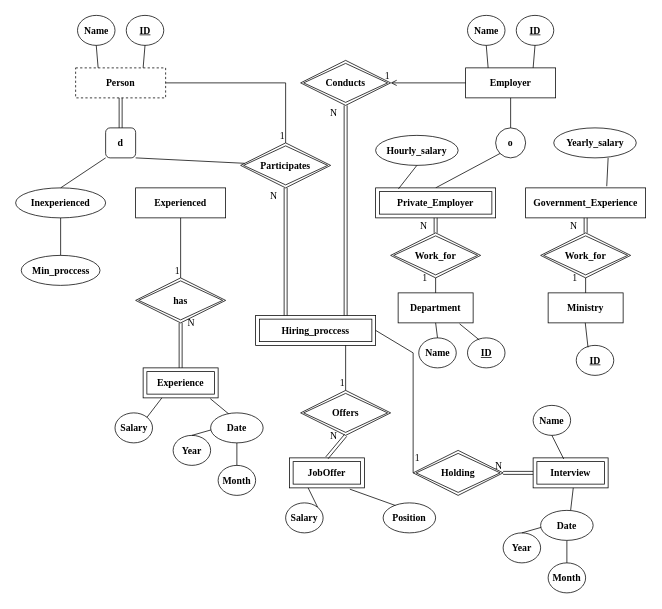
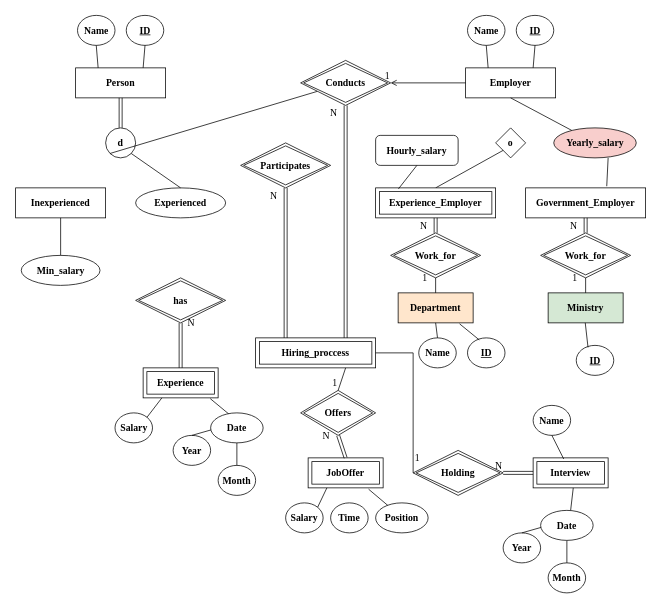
- <mxCell id="4" value="Person" style="whiteSpace=wrap;html=1;align=center;fontFamily=Kahroba RG;fontSize=13;fontStyle=1;dashed=1;" parent="1" vertex="1"><mxGeometry x="100" y="90" width="120" height="40" as="geometry" /></mxCell>
+ <mxCell id="4" value="Person" style="whiteSpace=wrap;html=1;align=center;fontFamily=Kahroba RG;fontSize=13;fontStyle=1" parent="1" vertex="1"><mxGeometry x="100" y="90" width="120" height="40" as="geometry" /></mxCell>
- <mxCell id="25" value="" style="endArrow=none;html=1;rounded=0;entryX=0.5;entryY=0;entryDx=0;entryDy=0;exitX=1;exitY=0.5;exitDx=0;exitDy=0;fontFamily=Kahroba RG;fontSize=13;" parent="1" source="4" target="29" edge="1"><mxGeometry relative="1" as="geometry"><mxPoint x="380" y="320" as="sourcePoint" /><mxPoint x="380" y="190" as="targetPoint" /><Array as="points"><mxPoint x="380" y="110" /></Array></mxGeometry></mxCell>
- <mxCell id="26" value="1" style="resizable=0;html=1;whiteSpace=wrap;align=right;verticalAlign=bottom;fontFamily=Kahroba RG;fontSize=13;" parent="25" connectable="0" vertex="1"><mxGeometry x="1" relative="1" as="geometry" /></mxCell>
- <mxCell id="14" value="" style="endArrow=none;html=1;rounded=0;exitX=0.5;exitY=1;exitDx=0;exitDy=0;entryX=0.5;entryY=0;entryDx=0;entryDy=0;fontStyle=1;fontFamily=Kahroba RG;fontSize=13;" parent="1" source="5" target="8" edge="1"><mxGeometry relative="1" as="geometry"><mxPoint x="704" y="214" as="sourcePoint" /><mxPoint x="790" y="260" as="targetPoint" /></mxGeometry></mxCell>
+ <mxCell id="14" value="" style="endArrow=none;html=1;rounded=0;exitX=0.5;exitY=1;exitDx=0;exitDy=0;fontStyle=1;fontFamily=Kahroba RG;fontSize=13;" parent="1" source="5" target="74" edge="1"><mxGeometry relative="1" as="geometry"><mxPoint x="704" y="214" as="sourcePoint" /><mxPoint x="790" y="260" as="targetPoint" /></mxGeometry></mxCell>
- <mxCell id="7" value="d" style="whiteSpace=wrap;html=1;align=center;fontFamily=Kahroba RG;fontSize=13;fontStyle=1;rounded=1;" parent="1" vertex="1"><mxGeometry x="140" y="170" width="40" height="40" as="geometry" /></mxCell>
+ <mxCell id="7" value="d" style="ellipse;whiteSpace=wrap;html=1;align=center;fontFamily=Kahroba RG;fontSize=13;fontStyle=1" parent="1" vertex="1"><mxGeometry x="140" y="170" width="40" height="40" as="geometry" /></mxCell>
- <mxCell id="8" value="o" style="ellipse;whiteSpace=wrap;html=1;align=center;fontFamily=Kahroba RG;fontSize=13;fontStyle=1" parent="1" vertex="1"><mxGeometry x="660" y="170" width="40" height="40" as="geometry" /></mxCell>
+ <mxCell id="8" value="o" style="rhombus;whiteSpace=wrap;html=1;align=center;fontFamily=Kahroba RG;fontSize=13;fontStyle=1;" parent="1" vertex="1"><mxGeometry x="660" y="170" width="40" height="40" as="geometry" /></mxCell>
- <mxCell id="74" value="Yearly_salary" style="ellipse;whiteSpace=wrap;html=1;align=center;fontStyle=1;fontFamily=Kahroba RG;fontSize=13;" parent="1" vertex="1"><mxGeometry x="737.5" y="170" width="110" height="40" as="geometry" /></mxCell>
+ <mxCell id="74" value="Yearly_salary" style="ellipse;whiteSpace=wrap;html=1;align=center;fontStyle=1;fontFamily=Kahroba RG;fontSize=13;fillColor=#f8cecc;" parent="1" vertex="1"><mxGeometry x="737.5" y="170" width="110" height="40" as="geometry" /></mxCell>
- <mxCell id="72" value="Hourly_salary" style="ellipse;whiteSpace=wrap;html=1;align=center;fontStyle=1;fontFamily=Kahroba RG;fontSize=13;" parent="1" vertex="1"><mxGeometry x="500" y="180" width="110" height="40" as="geometry" /></mxCell>
+ <mxCell id="72" value="Hourly_salary" style="whiteSpace=wrap;html=1;align=center;fontStyle=1;fontFamily=Kahroba RG;fontSize=13;rounded=1;" parent="1" vertex="1"><mxGeometry x="500" y="180" width="110" height="40" as="geometry" /></mxCell>
- <mxCell id="12" value="" style="endArrow=none;html=1;rounded=0;exitX=1;exitY=1;exitDx=0;exitDy=0;fontStyle=1;fontFamily=Kahroba RG;fontSize=13;" parent="1" source="7" target="29" edge="1"><mxGeometry relative="1" as="geometry"><mxPoint x="156" y="214" as="sourcePoint" /><mxPoint x="90" y="260" as="targetPoint" /></mxGeometry></mxCell>
+ <mxCell id="12" value="" style="endArrow=none;html=1;rounded=0;exitX=1;exitY=1;exitDx=0;exitDy=0;entryX=0.5;entryY=0;entryDx=0;entryDy=0;fontStyle=1;fontFamily=Kahroba RG;fontSize=13;" parent="1" source="7" target="2" edge="1"><mxGeometry relative="1" as="geometry"><mxPoint x="156" y="214" as="sourcePoint" /><mxPoint x="90" y="260" as="targetPoint" /></mxGeometry></mxCell>
- <mxCell id="11" value="" style="endArrow=none;html=1;rounded=0;exitX=0;exitY=1;exitDx=0;exitDy=0;entryX=0.5;entryY=0;entryDx=0;entryDy=0;fontStyle=1;fontFamily=Kahroba RG;fontSize=13;" parent="1" source="7" target="3" edge="1"><mxGeometry relative="1" as="geometry"><mxPoint x="130" y="190" as="sourcePoint" /><mxPoint x="290" y="190" as="targetPoint" /></mxGeometry></mxCell>
+ <mxCell id="11" value="" style="endArrow=none;html=1;rounded=0;exitX=0;exitY=1;exitDx=0;exitDy=0;fontStyle=1;fontFamily=Kahroba RG;fontSize=13;" parent="1" source="7" target="24" edge="1"><mxGeometry relative="1" as="geometry"><mxPoint x="130" y="190" as="sourcePoint" /><mxPoint x="290" y="190" as="targetPoint" /></mxGeometry></mxCell>
- <mxCell id="3" value="Inexperienced" style="ellipse;whiteSpace=wrap;html=1;align=center;fontFamily=Kahroba RG;fontSize=13;fontStyle=1;" parent="1" vertex="1"><mxGeometry y="250" width="120" height="40" as="geometry" x="20" /></mxCell>
+ <mxCell id="3" value="Inexperienced" style="whiteSpace=wrap;html=1;align=center;fontFamily=Kahroba RG;fontSize=13;fontStyle=1" parent="1" vertex="1"><mxGeometry y="250" width="120" height="40" as="geometry" x="20" /></mxCell>
- <mxCell id="2" value="Experienced" style="whiteSpace=wrap;html=1;align=center;fontFamily=Kahroba RG;fontSize=13;fontStyle=1" parent="1" vertex="1"><mxGeometry x="180" y="250" width="120" height="40" as="geometry" /></mxCell>
+ <mxCell id="2" value="Experienced" style="ellipse;whiteSpace=wrap;html=1;align=center;fontFamily=Kahroba RG;fontSize=13;fontStyle=1;" parent="1" vertex="1"><mxGeometry x="180" y="250" width="120" height="40" as="geometry" /></mxCell>
- <mxCell id="54" value="&lt;span style=&quot;font-weight: 700;&quot;&gt;Private_Employer&lt;/span&gt;" style="shape=ext;margin=3;double=1;whiteSpace=wrap;html=1;align=center;fontFamily=Kahroba RG;fontSize=13;" parent="1" vertex="1"><mxGeometry x="500" y="250" width="160" height="40" as="geometry" /></mxCell>
+ <mxCell id="54" value="&lt;span style=&quot;font-weight: 700;&quot;&gt;Experience_Employer&lt;/span&gt;" style="shape=ext;margin=3;double=1;whiteSpace=wrap;html=1;align=center;fontFamily=Kahroba RG;fontSize=13;" parent="1" vertex="1"><mxGeometry x="500" y="250" width="160" height="40" as="geometry" /></mxCell>
- <mxCell id="6" value="Government_Experience" style="whiteSpace=wrap;html=1;align=center;fontFamily=Kahroba RG;fontSize=13;fontStyle=1" parent="1" vertex="1"><mxGeometry x="700" y="250" width="160" height="40" as="geometry" /></mxCell>
+ <mxCell id="6" value="Government_Employer" style="whiteSpace=wrap;html=1;align=center;fontFamily=Kahroba RG;fontSize=13;fontStyle=1" parent="1" vertex="1"><mxGeometry x="700" y="250" width="160" height="40" as="geometry" /></mxCell>
- <mxCell id="42" value="" style="endArrow=none;html=1;rounded=0;exitX=0.5;exitY=1;exitDx=0;exitDy=0;entryX=0.5;entryY=0;entryDx=0;entryDy=0;fontFamily=Kahroba RG;fontSize=13;" parent="1" source="2" target="16" edge="1"><mxGeometry relative="1" as="geometry"><mxPoint x="240" y="360" as="sourcePoint" /><mxPoint x="400" y="360" as="targetPoint" /></mxGeometry></mxCell>
- <mxCell id="43" value="1" style="resizable=0;html=1;whiteSpace=wrap;align=right;verticalAlign=bottom;fontFamily=Kahroba RG;fontSize=13;" parent="42" connectable="0" vertex="1"><mxGeometry x="1" relative="1" as="geometry" /></mxCell>
- <mxCell id="70" value="Min_proccess" style="ellipse;whiteSpace=wrap;html=1;align=center;fontStyle=1;fontFamily=Kahroba RG;fontSize=13;" parent="1" vertex="1"><mxGeometry x="27.5" y="340" width="105" height="40" as="geometry" /></mxCell>
+ <mxCell id="70" value="Min_salary" style="ellipse;whiteSpace=wrap;html=1;align=center;fontStyle=1;fontFamily=Kahroba RG;fontSize=13;" parent="1" vertex="1"><mxGeometry x="27.5" y="340" width="105" height="40" as="geometry" /></mxCell>
- <mxCell id="52" value="Department" style="whiteSpace=wrap;html=1;align=center;fontFamily=Kahroba RG;fontSize=13;fontStyle=1" parent="1" vertex="1"><mxGeometry x="530" y="390" width="100" height="40" as="geometry" /></mxCell>
+ <mxCell id="52" value="Department" style="whiteSpace=wrap;html=1;align=center;fontFamily=Kahroba RG;fontSize=13;fontStyle=1;fillColor=#ffe6cc;" parent="1" vertex="1"><mxGeometry x="530" y="390" width="100" height="40" as="geometry" /></mxCell>
- <mxCell id="76" value="Ministry" style="whiteSpace=wrap;html=1;align=center;fontFamily=Kahroba RG;fontSize=13;fontStyle=1" parent="1" vertex="1"><mxGeometry x="730" y="390" width="100" height="40" as="geometry" /></mxCell>
+ <mxCell id="76" value="Ministry" style="whiteSpace=wrap;html=1;align=center;fontFamily=Kahroba RG;fontSize=13;fontStyle=1;fillColor=#d5e8d4;" parent="1" vertex="1"><mxGeometry x="730" y="390" width="100" height="40" as="geometry" /></mxCell>
- <mxCell id="19" value="Hiring_proccess" style="shape=ext;margin=3;double=1;whiteSpace=wrap;html=1;align=center;fontStyle=1;fontFamily=Kahroba RG;fontSize=13;" parent="1" vertex="1"><mxGeometry x="340" y="420" width="160" height="40" as="geometry" /></mxCell>
+ <mxCell id="19" value="Hiring_proccess" style="shape=ext;margin=3;double=1;whiteSpace=wrap;html=1;align=center;fontStyle=1;fontFamily=Kahroba RG;fontSize=13;" parent="1" vertex="1"><mxGeometry x="340" y="450" width="160" height="40" as="geometry" /></mxCell>
- <mxCell id="36" value="&lt;span style=&quot;font-weight: 700;&quot;&gt;Offers&lt;/span&gt;" style="shape=rhombus;double=1;perimeter=rhombusPerimeter;whiteSpace=wrap;html=1;align=center;fontFamily=Kahroba RG;fontSize=13;" parent="1" vertex="1"><mxGeometry x="400" y="520" width="120" height="60" as="geometry" /></mxCell>
+ <mxCell id="36" value="&lt;span style=&quot;font-weight: 700;&quot;&gt;Offers&lt;/span&gt;" style="shape=rhombus;double=1;perimeter=rhombusPerimeter;whiteSpace=wrap;html=1;align=center;fontFamily=Kahroba RG;fontSize=13;" parent="1" vertex="1"><mxGeometry x="400" y="520" width="100" height="60" as="geometry" /></mxCell>
- <mxCell id="35" value="&lt;span style=&quot;font-weight: 700;&quot;&gt;JobOffer&lt;/span&gt;" style="shape=ext;margin=3;double=1;whiteSpace=wrap;html=1;align=center;fontFamily=Kahroba RG;fontSize=13;" parent="1" vertex="1"><mxGeometry x="385" y="610" width="100" height="40" as="geometry" /></mxCell>
+ <mxCell id="35" value="&lt;span style=&quot;font-weight: 700;&quot;&gt;JobOffer&lt;/span&gt;" style="shape=ext;margin=3;double=1;whiteSpace=wrap;html=1;align=center;fontFamily=Kahroba RG;fontSize=13;" parent="1" vertex="1"><mxGeometry x="410" y="610" width="100" height="40" as="geometry" /></mxCell>
+ <mxCell id="92" value="Time" style="ellipse;whiteSpace=wrap;html=1;align=center;fontStyle=1;fontFamily=Kahroba RG;fontSize=13;" parent="1" vertex="1"><mxGeometry x="440" y="670" width="50" height="40" as="geometry" /></mxCell>
- <mxCell id="93" value="Position" style="ellipse;whiteSpace=wrap;html=1;align=center;fontStyle=1;fontFamily=Kahroba RG;fontSize=13;" parent="1" vertex="1"><mxGeometry x="510" y="670" width="70" height="40" as="geometry" /></mxCell>
+ <mxCell id="93" value="Position" style="ellipse;whiteSpace=wrap;html=1;align=center;fontStyle=1;fontFamily=Kahroba RG;fontSize=13;" parent="1" vertex="1"><mxGeometry x="500" y="670" width="70" height="40" as="geometry" /></mxCell>
